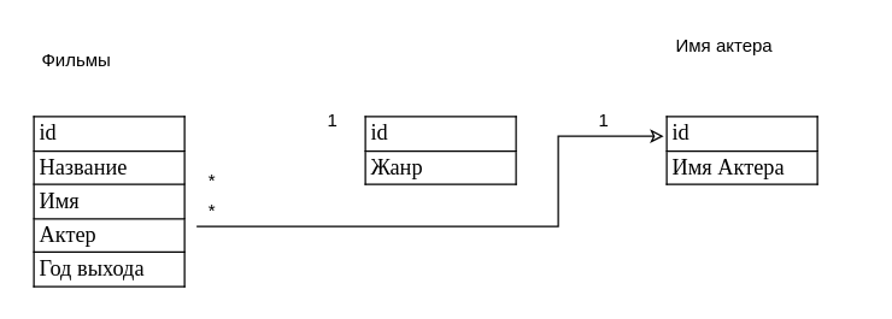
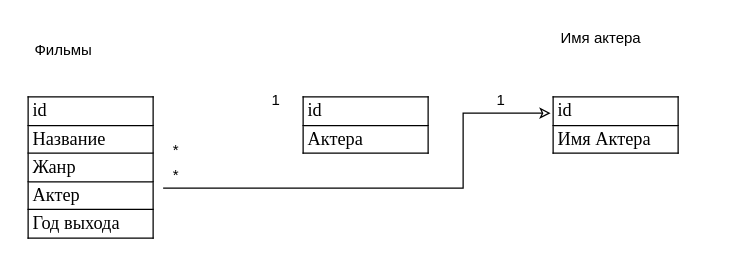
- <mxCell id="5" value="&lt;table cellspacing=&quot;0&quot; cellpadding=&quot;0&quot; dir=&quot;ltr&quot; border=&quot;1&quot; style=&quot;table-layout: fixed ; font-size: 10pt ; font-family: &amp;quot;arial&amp;quot; ; width: 0px ; border-collapse: collapse ; border: none&quot;&gt;&lt;colgroup&gt;&lt;col width=&quot;100&quot;&gt;&lt;/colgroup&gt;&lt;tbody&gt;&lt;tr style=&quot;height: 21px&quot;&gt;&lt;td style=&quot;border-top: 1px solid #000000 ; border-right: 1px solid #000000 ; border-bottom: 1px solid #000000 ; border-left: 1px solid #000000 ; overflow: hidden ; padding: 2px 3px 2px 3px ; vertical-align: bottom ; font-family: &amp;quot;calibri&amp;quot; ; font-size: 11pt ; font-weight: normal&quot;&gt;id&lt;/td&gt;&lt;/tr&gt;&lt;tr style=&quot;height: 21px&quot;&gt;&lt;td style=&quot;border-right: 1px solid #000000 ; border-bottom: 1px solid #000000 ; border-left: 1px solid #000000 ; overflow: hidden ; padding: 2px 3px 2px 3px ; vertical-align: bottom ; font-family: &amp;quot;calibri&amp;quot; ; font-size: 11pt ; font-weight: normal&quot;&gt;Жанр&lt;/td&gt;&lt;/tr&gt;&lt;/tbody&gt;&lt;/table&gt;" style="text;whiteSpace=wrap;html=1;" parent="1" vertex="1"><mxGeometry x="240" y="70" width="130" height="60" as="geometry" /></mxCell>
+ <mxCell id="5" value="&lt;table cellspacing=&quot;0&quot; cellpadding=&quot;0&quot; dir=&quot;ltr&quot; border=&quot;1&quot; style=&quot;table-layout: fixed ; font-size: 10pt ; font-family: &amp;quot;arial&amp;quot; ; width: 0px ; border-collapse: collapse ; border: none&quot;&gt;&lt;colgroup&gt;&lt;col width=&quot;100&quot;&gt;&lt;/colgroup&gt;&lt;tbody&gt;&lt;tr style=&quot;height: 21px&quot;&gt;&lt;td style=&quot;border-top: 1px solid #000000 ; border-right: 1px solid #000000 ; border-bottom: 1px solid #000000 ; border-left: 1px solid #000000 ; overflow: hidden ; padding: 2px 3px 2px 3px ; vertical-align: bottom ; font-family: &amp;quot;calibri&amp;quot; ; font-size: 11pt ; font-weight: normal&quot;&gt;id&lt;/td&gt;&lt;/tr&gt;&lt;tr style=&quot;height: 21px&quot;&gt;&lt;td style=&quot;border-right: 1px solid #000000 ; border-bottom: 1px solid #000000 ; border-left: 1px solid #000000 ; overflow: hidden ; padding: 2px 3px 2px 3px ; vertical-align: bottom ; font-family: &amp;quot;calibri&amp;quot; ; font-size: 11pt ; font-weight: normal&quot;&gt;Актера&lt;/td&gt;&lt;/tr&gt;&lt;/tbody&gt;&lt;/table&gt;" style="text;whiteSpace=wrap;html=1;" parent="1" vertex="1"><mxGeometry x="240" y="70" width="130" height="60" as="geometry" /></mxCell>
- <mxCell id="3" value="&lt;table cellspacing=&quot;0&quot; cellpadding=&quot;0&quot; dir=&quot;ltr&quot; border=&quot;1&quot; style=&quot;table-layout: fixed ; font-size: 10pt ; font-family: &amp;quot;arial&amp;quot; ; width: 0px ; border-collapse: collapse ; border: none&quot;&gt;&lt;colgroup&gt;&lt;col width=&quot;100&quot;&gt;&lt;/colgroup&gt;&lt;tbody&gt;&lt;tr style=&quot;height: 21px&quot;&gt;&lt;td style=&quot;border-top: 1px solid #000000 ; border-right: 1px solid #000000 ; border-bottom: 1px solid #000000 ; border-left: 1px solid #000000 ; overflow: hidden ; padding: 2px 3px 2px 3px ; vertical-align: bottom ; font-family: &amp;quot;calibri&amp;quot; ; font-size: 11pt ; font-weight: normal&quot;&gt;id&lt;/td&gt;&lt;/tr&gt;&lt;tr style=&quot;height: 21px&quot;&gt;&lt;td style=&quot;border-right: 1px solid #000000 ; border-bottom: 1px solid #000000 ; border-left: 1px solid #000000 ; overflow: hidden ; padding: 2px 3px 2px 3px ; vertical-align: bottom ; font-family: &amp;quot;calibri&amp;quot; ; font-size: 11pt ; font-weight: normal&quot;&gt;Название&lt;/td&gt;&lt;/tr&gt;&lt;tr style=&quot;height: 21px&quot;&gt;&lt;td style=&quot;border-right: 1px solid #000000 ; border-bottom: 1px solid #000000 ; border-left: 1px solid #000000 ; overflow: hidden ; padding: 2px 3px 2px 3px ; vertical-align: bottom ; font-family: &amp;quot;calibri&amp;quot; ; font-size: 11pt ; font-weight: normal&quot;&gt;Имя&lt;/td&gt;&lt;/tr&gt;&lt;tr style=&quot;height: 21px&quot;&gt;&lt;td style=&quot;border-right: 1px solid #000000 ; border-bottom: 1px solid #000000 ; border-left: 1px solid #000000 ; overflow: hidden ; padding: 2px 3px 2px 3px ; vertical-align: bottom ; font-family: &amp;quot;calibri&amp;quot; ; font-size: 11pt ; font-weight: normal&quot;&gt;Актер&lt;/td&gt;&lt;/tr&gt;&lt;tr style=&quot;height: 21px&quot;&gt;&lt;td style=&quot;border-right: 1px solid #000000 ; border-bottom: 1px solid #000000 ; border-left: 1px solid #000000 ; overflow: hidden ; padding: 2px 3px 2px 3px ; vertical-align: bottom ; font-family: &amp;quot;calibri&amp;quot; ; font-size: 11pt ; font-weight: normal&quot;&gt;Год выхода&lt;/td&gt;&lt;/tr&gt;&lt;/tbody&gt;&lt;/table&gt;" style="text;whiteSpace=wrap;html=1;" parent="1" vertex="1"><mxGeometry x="20" y="70" width="110" height="120" as="geometry" /></mxCell>
+ <mxCell id="3" value="&lt;table cellspacing=&quot;0&quot; cellpadding=&quot;0&quot; dir=&quot;ltr&quot; border=&quot;1&quot; style=&quot;table-layout: fixed ; font-size: 10pt ; font-family: &amp;quot;arial&amp;quot; ; width: 0px ; border-collapse: collapse ; border: none&quot;&gt;&lt;colgroup&gt;&lt;col width=&quot;100&quot;&gt;&lt;/colgroup&gt;&lt;tbody&gt;&lt;tr style=&quot;height: 21px&quot;&gt;&lt;td style=&quot;border-top: 1px solid #000000 ; border-right: 1px solid #000000 ; border-bottom: 1px solid #000000 ; border-left: 1px solid #000000 ; overflow: hidden ; padding: 2px 3px 2px 3px ; vertical-align: bottom ; font-family: &amp;quot;calibri&amp;quot; ; font-size: 11pt ; font-weight: normal&quot;&gt;id&lt;/td&gt;&lt;/tr&gt;&lt;tr style=&quot;height: 21px&quot;&gt;&lt;td style=&quot;border-right: 1px solid #000000 ; border-bottom: 1px solid #000000 ; border-left: 1px solid #000000 ; overflow: hidden ; padding: 2px 3px 2px 3px ; vertical-align: bottom ; font-family: &amp;quot;calibri&amp;quot; ; font-size: 11pt ; font-weight: normal&quot;&gt;Название&lt;/td&gt;&lt;/tr&gt;&lt;tr style=&quot;height: 21px&quot;&gt;&lt;td style=&quot;border-right: 1px solid #000000 ; border-bottom: 1px solid #000000 ; border-left: 1px solid #000000 ; overflow: hidden ; padding: 2px 3px 2px 3px ; vertical-align: bottom ; font-family: &amp;quot;calibri&amp;quot; ; font-size: 11pt ; font-weight: normal&quot;&gt;Жанр&lt;/td&gt;&lt;/tr&gt;&lt;tr style=&quot;height: 21px&quot;&gt;&lt;td style=&quot;border-right: 1px solid #000000 ; border-bottom: 1px solid #000000 ; border-left: 1px solid #000000 ; overflow: hidden ; padding: 2px 3px 2px 3px ; vertical-align: bottom ; font-family: &amp;quot;calibri&amp;quot; ; font-size: 11pt ; font-weight: normal&quot;&gt;Актер&lt;/td&gt;&lt;/tr&gt;&lt;tr style=&quot;height: 21px&quot;&gt;&lt;td style=&quot;border-right: 1px solid #000000 ; border-bottom: 1px solid #000000 ; border-left: 1px solid #000000 ; overflow: hidden ; padding: 2px 3px 2px 3px ; vertical-align: bottom ; font-family: &amp;quot;calibri&amp;quot; ; font-size: 11pt ; font-weight: normal&quot;&gt;Год выхода&lt;/td&gt;&lt;/tr&gt;&lt;/tbody&gt;&lt;/table&gt;" style="text;whiteSpace=wrap;html=1;" parent="1" vertex="1"><mxGeometry x="20" y="70" width="110" height="120" as="geometry" /></mxCell>
